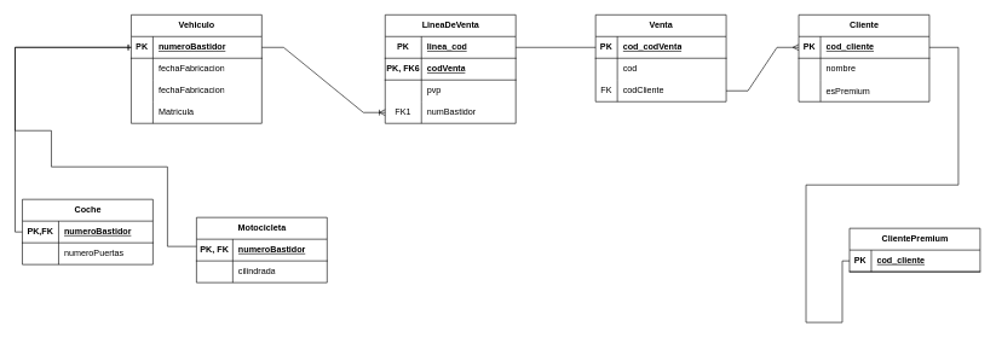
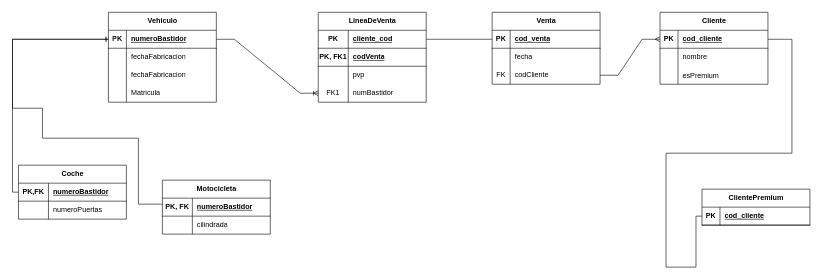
- <mxCell id="32" value="linea_cod" style="shape=partialRectangle;connectable=0;fillColor=none;top=0;left=0;bottom=0;right=0;align=left;spacingLeft=6;fontStyle=5;overflow=hidden;whiteSpace=wrap;html=1;" parent="30" vertex="1"><mxGeometry x="50" width="130" height="30" as="geometry"><mxRectangle width="130" height="30" as="alternateBounds" /></mxGeometry></mxCell>
+ <mxCell id="32" value="cliente_cod" style="shape=partialRectangle;connectable=0;fillColor=none;top=0;left=0;bottom=0;right=0;align=left;spacingLeft=6;fontStyle=5;overflow=hidden;whiteSpace=wrap;html=1;" parent="30" vertex="1"><mxGeometry x="50" width="130" height="30" as="geometry"><mxRectangle width="130" height="30" as="alternateBounds" /></mxGeometry></mxCell>
- <mxCell id="47" value="cod_codVenta" style="shape=partialRectangle;connectable=0;fillColor=none;top=0;left=0;bottom=0;right=0;align=left;spacingLeft=6;fontStyle=5;overflow=hidden;whiteSpace=wrap;html=1;" parent="45" vertex="1"><mxGeometry x="30" width="150" height="30" as="geometry"><mxRectangle width="150" height="30" as="alternateBounds" /></mxGeometry></mxCell>
+ <mxCell id="47" value="cod_venta" style="shape=partialRectangle;connectable=0;fillColor=none;top=0;left=0;bottom=0;right=0;align=left;spacingLeft=6;fontStyle=5;overflow=hidden;whiteSpace=wrap;html=1;" parent="45" vertex="1"><mxGeometry x="30" width="150" height="30" as="geometry"><mxRectangle width="150" height="30" as="alternateBounds" /></mxGeometry></mxCell>
- <mxCell id="34" value="PK, FK6" style="shape=partialRectangle;connectable=0;fillColor=none;top=0;left=0;bottom=0;right=0;fontStyle=1;overflow=hidden;whiteSpace=wrap;html=1;" vertex="1" parent="33"><mxGeometry width="50" height="30" as="geometry"><mxRectangle width="50" height="30" as="alternateBounds" /></mxGeometry></mxCell>
+ <mxCell id="34" value="PK, FK1" style="shape=partialRectangle;connectable=0;fillColor=none;top=0;left=0;bottom=0;right=0;fontStyle=1;overflow=hidden;whiteSpace=wrap;html=1;" vertex="1" parent="33"><mxGeometry width="50" height="30" as="geometry"><mxRectangle width="50" height="30" as="alternateBounds" /></mxGeometry></mxCell>
- <mxCell id="50" value="cod" style="shape=partialRectangle;connectable=0;fillColor=none;top=0;left=0;bottom=0;right=0;align=left;spacingLeft=6;overflow=hidden;whiteSpace=wrap;html=1;" parent="48" vertex="1"><mxGeometry x="30" width="150" height="30" as="geometry"><mxRectangle width="150" height="30" as="alternateBounds" /></mxGeometry></mxCell>
+ <mxCell id="50" value="fecha" style="shape=partialRectangle;connectable=0;fillColor=none;top=0;left=0;bottom=0;right=0;align=left;spacingLeft=6;overflow=hidden;whiteSpace=wrap;html=1;" parent="48" vertex="1"><mxGeometry x="30" width="150" height="30" as="geometry"><mxRectangle width="150" height="30" as="alternateBounds" /></mxGeometry></mxCell>
